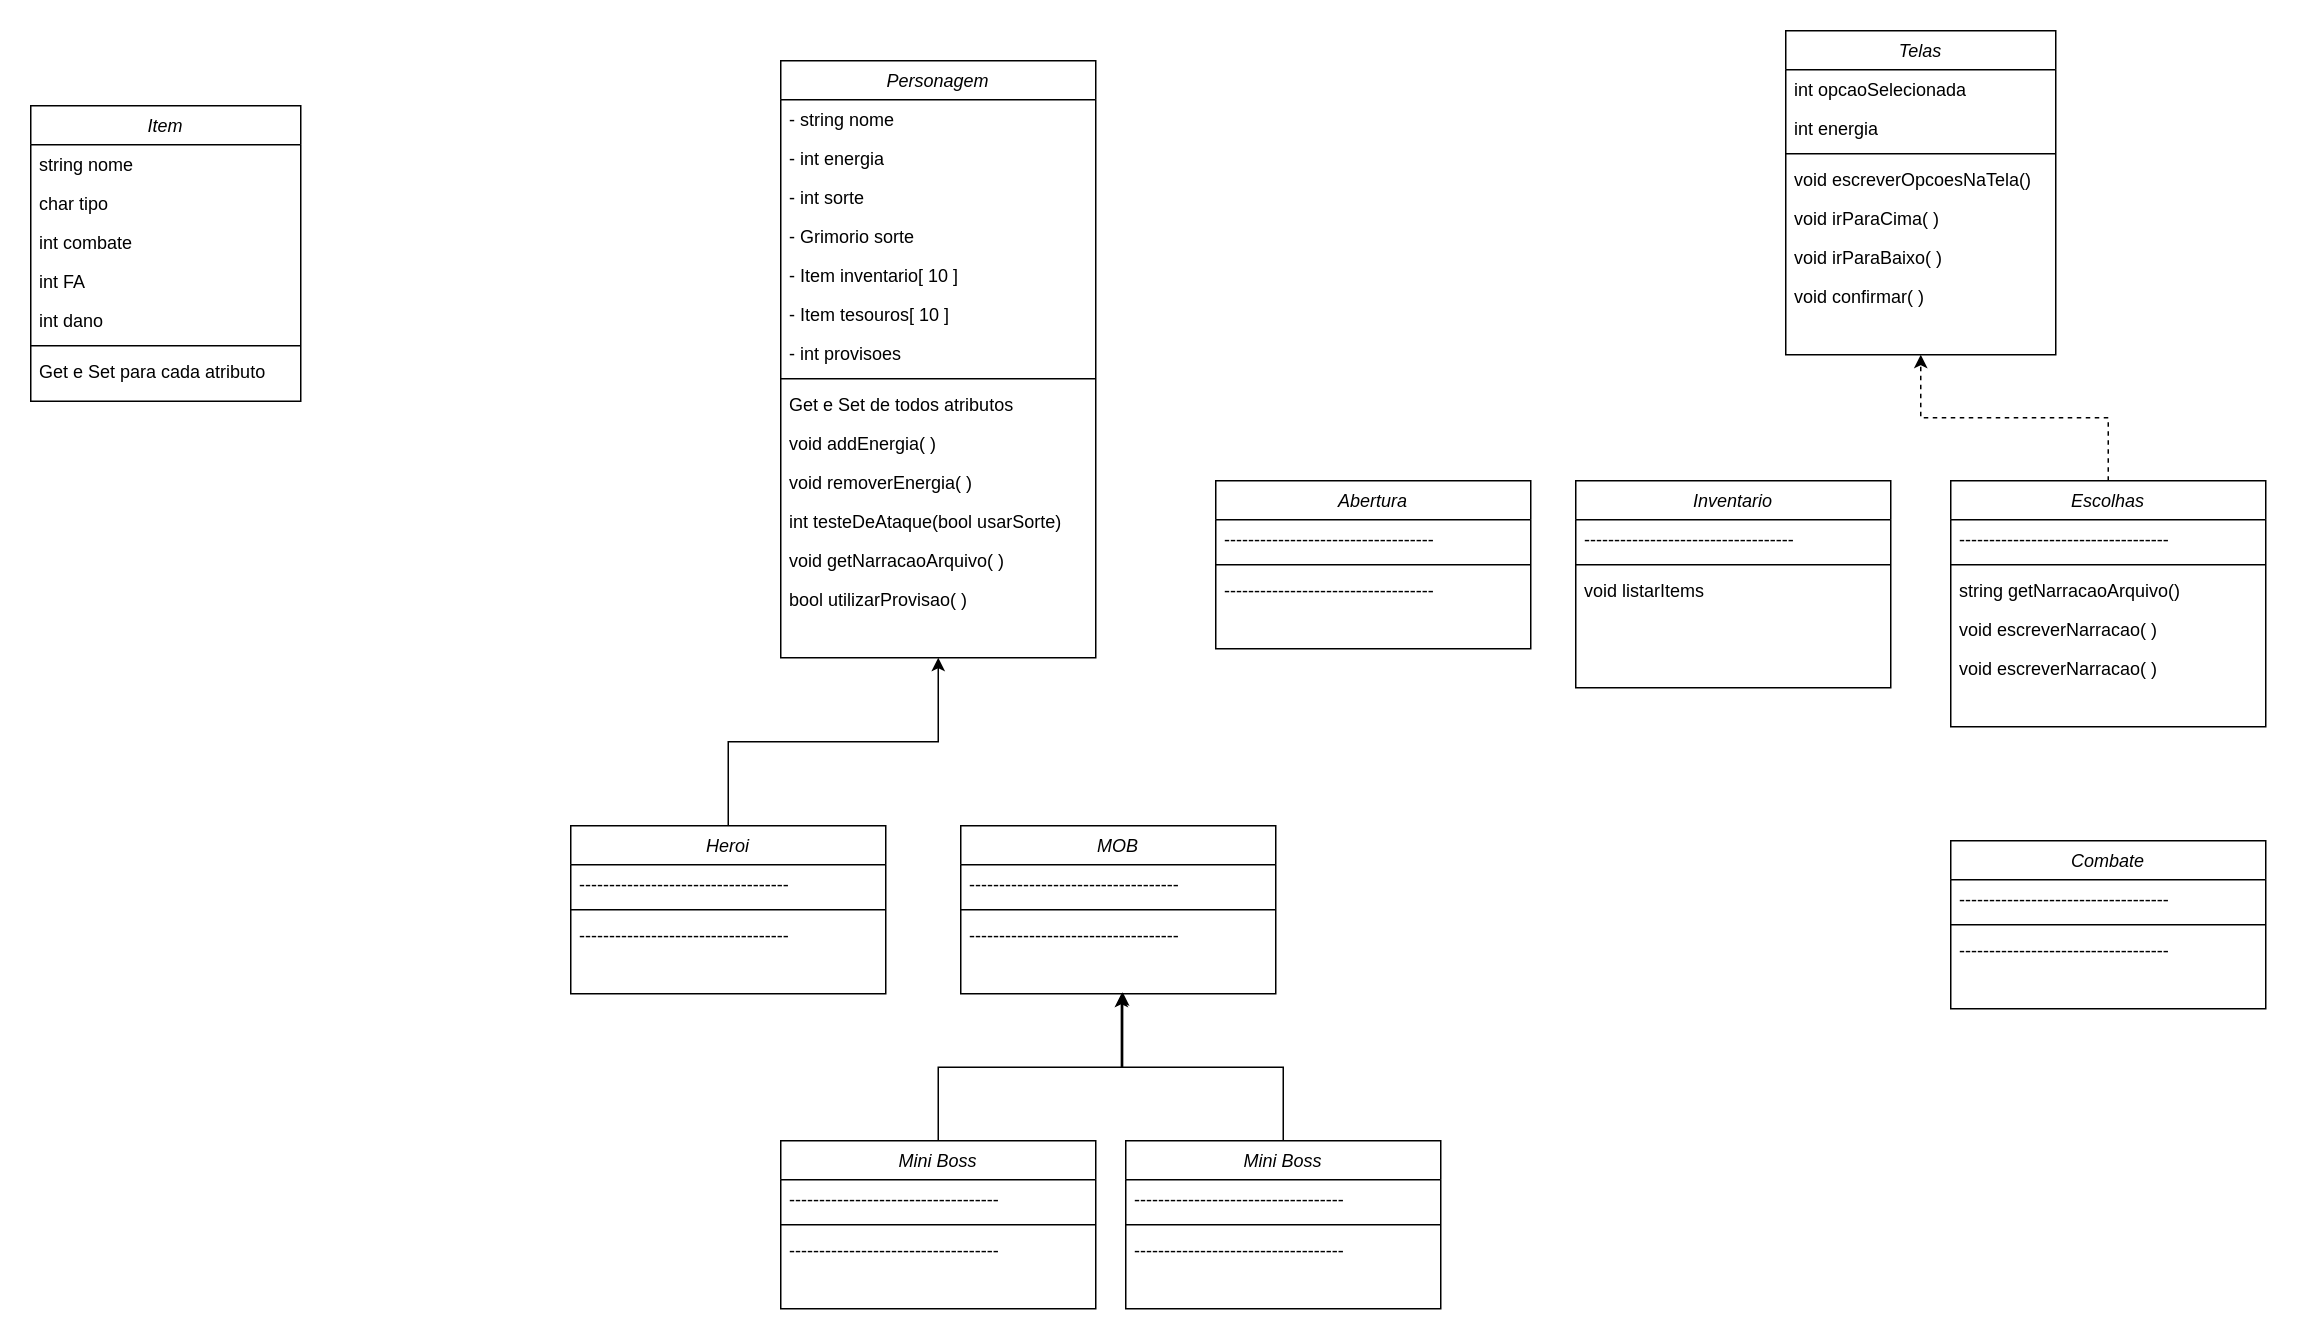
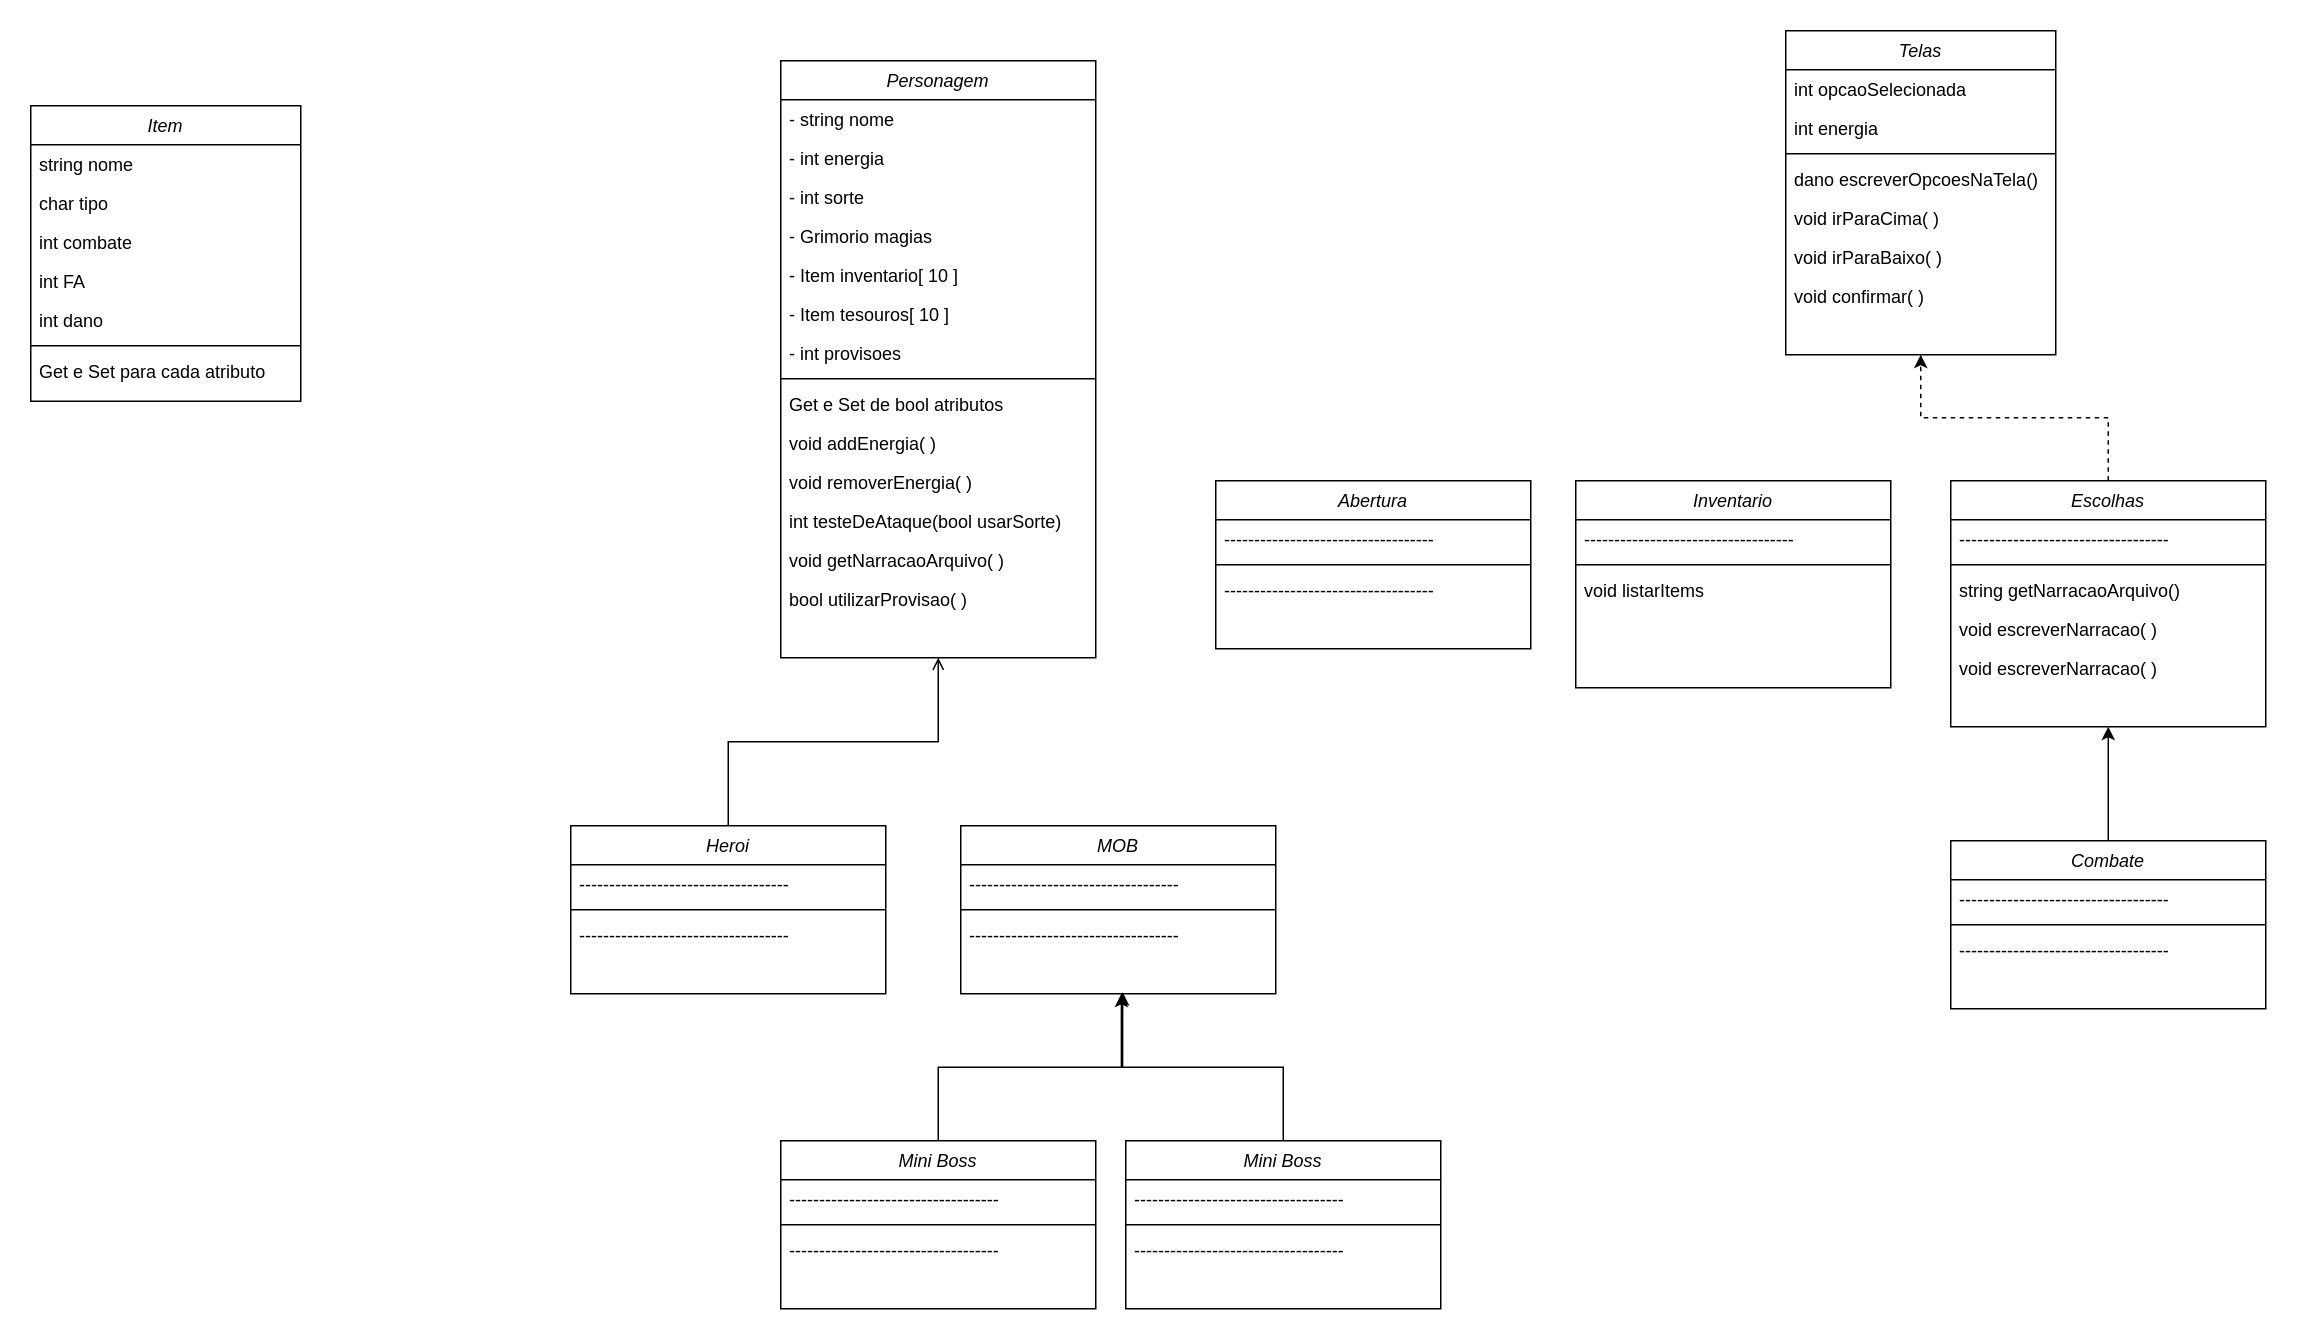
- <mxCell id="6" value="void escreverOpcoesNaTela()" style="text;align=left;verticalAlign=top;spacingLeft=4;spacingRight=4;overflow=hidden;rotatable=0;points=[[0,0.5],[1,0.5]];portConstraint=eastwest;" vertex="1" parent="2"><mxGeometry y="86" width="180" height="26" as="geometry" /></mxCell>
+ <mxCell id="6" value="dano escreverOpcoesNaTela()" style="text;align=left;verticalAlign=top;spacingLeft=4;spacingRight=4;overflow=hidden;rotatable=0;points=[[0,0.5],[1,0.5]];portConstraint=eastwest;" vertex="1" parent="2"><mxGeometry y="86" width="180" height="26" as="geometry" /></mxCell>
- <mxCell id="14" value="- Grimorio sorte" style="text;align=left;verticalAlign=top;spacingLeft=4;spacingRight=4;overflow=hidden;rotatable=0;points=[[0,0.5],[1,0.5]];portConstraint=eastwest;rounded=0;shadow=0;html=0;" vertex="1" parent="10"><mxGeometry y="104" width="210" height="26" as="geometry" /></mxCell>
+ <mxCell id="14" value="- Grimorio magias" style="text;align=left;verticalAlign=top;spacingLeft=4;spacingRight=4;overflow=hidden;rotatable=0;points=[[0,0.5],[1,0.5]];portConstraint=eastwest;rounded=0;shadow=0;html=0;" vertex="1" parent="10"><mxGeometry y="104" width="210" height="26" as="geometry" /></mxCell>
- <mxCell id="19" value="Get e Set de todos atributos" style="text;align=left;verticalAlign=top;spacingLeft=4;spacingRight=4;overflow=hidden;rotatable=0;points=[[0,0.5],[1,0.5]];portConstraint=eastwest;" vertex="1" parent="10"><mxGeometry y="216" width="210" height="26" as="geometry" /></mxCell>
+ <mxCell id="19" value="Get e Set de bool atributos" style="text;align=left;verticalAlign=top;spacingLeft=4;spacingRight=4;overflow=hidden;rotatable=0;points=[[0,0.5],[1,0.5]];portConstraint=eastwest;" vertex="1" parent="10"><mxGeometry y="216" width="210" height="26" as="geometry" /></mxCell>
- <mxCell id="32" style="edgeStyle=orthogonalEdgeStyle;rounded=0;orthogonalLoop=1;jettySize=auto;html=1;exitX=0.5;exitY=0;exitDx=0;exitDy=0;entryX=0.5;entryY=1;entryDx=0;entryDy=0;" edge="1" parent="1" source="33" target="10"><mxGeometry relative="1" as="geometry" /></mxCell>
+ <mxCell id="32" style="edgeStyle=orthogonalEdgeStyle;rounded=0;orthogonalLoop=1;jettySize=auto;html=1;exitX=0.5;exitY=0;exitDx=0;exitDy=0;entryX=0.5;entryY=1;entryDx=0;entryDy=0;endArrow=open;" edge="1" parent="1" source="33" target="10"><mxGeometry relative="1" as="geometry" /></mxCell>
+ <mxCell id="68" style="edgeStyle=orthogonalEdgeStyle;rounded=0;orthogonalLoop=1;jettySize=auto;html=1;exitX=0.5;exitY=0;exitDx=0;exitDy=0;entryX=0.5;entryY=1;entryDx=0;entryDy=0;" edge="1" parent="1" source="69" target="56"><mxGeometry relative="1" as="geometry" /></mxCell>
